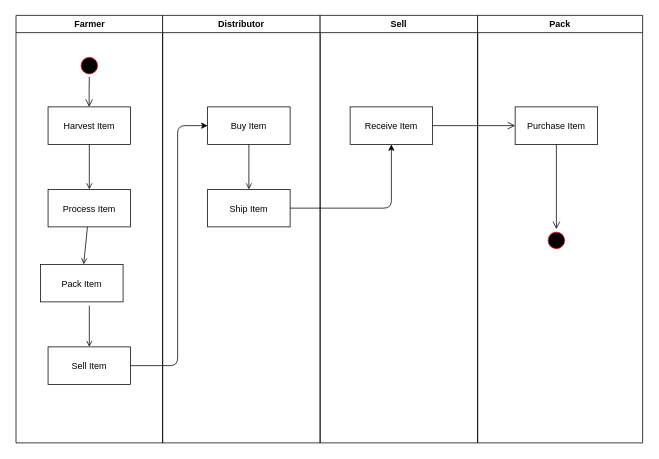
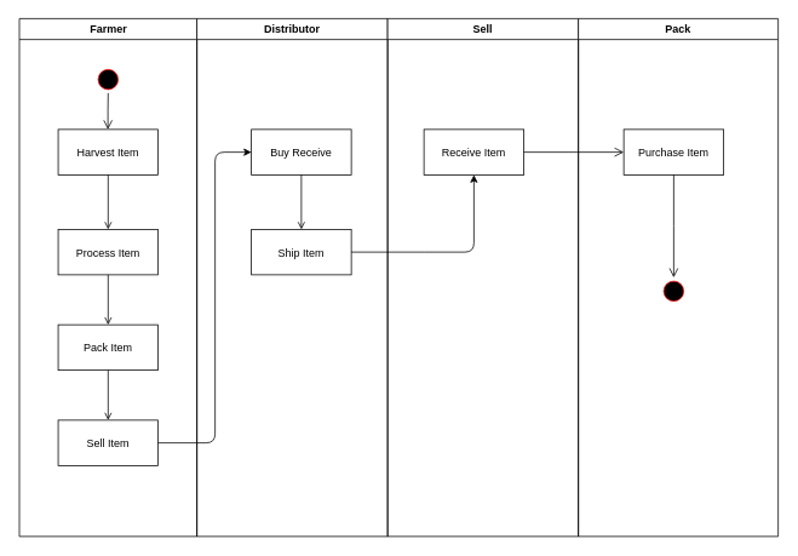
- <mxCell id="13" value="Buy Item" style="" parent="12" vertex="1"><mxGeometry x="60" y="122" width="110" height="50" as="geometry" /></mxCell>
+ <mxCell id="13" value="Buy Receive" style="" parent="12" vertex="1"><mxGeometry x="60" y="122" width="110" height="50" as="geometry" /></mxCell>
- <mxCell id="8" value="Pack Item" style="" parent="2" vertex="1"><mxGeometry x="32.75" y="332" width="110" height="50" as="geometry" /></mxCell>
+ <mxCell id="8" value="Pack Item" style="" parent="2" vertex="1"><mxGeometry x="42.75" y="337" width="110" height="50" as="geometry" /></mxCell>
